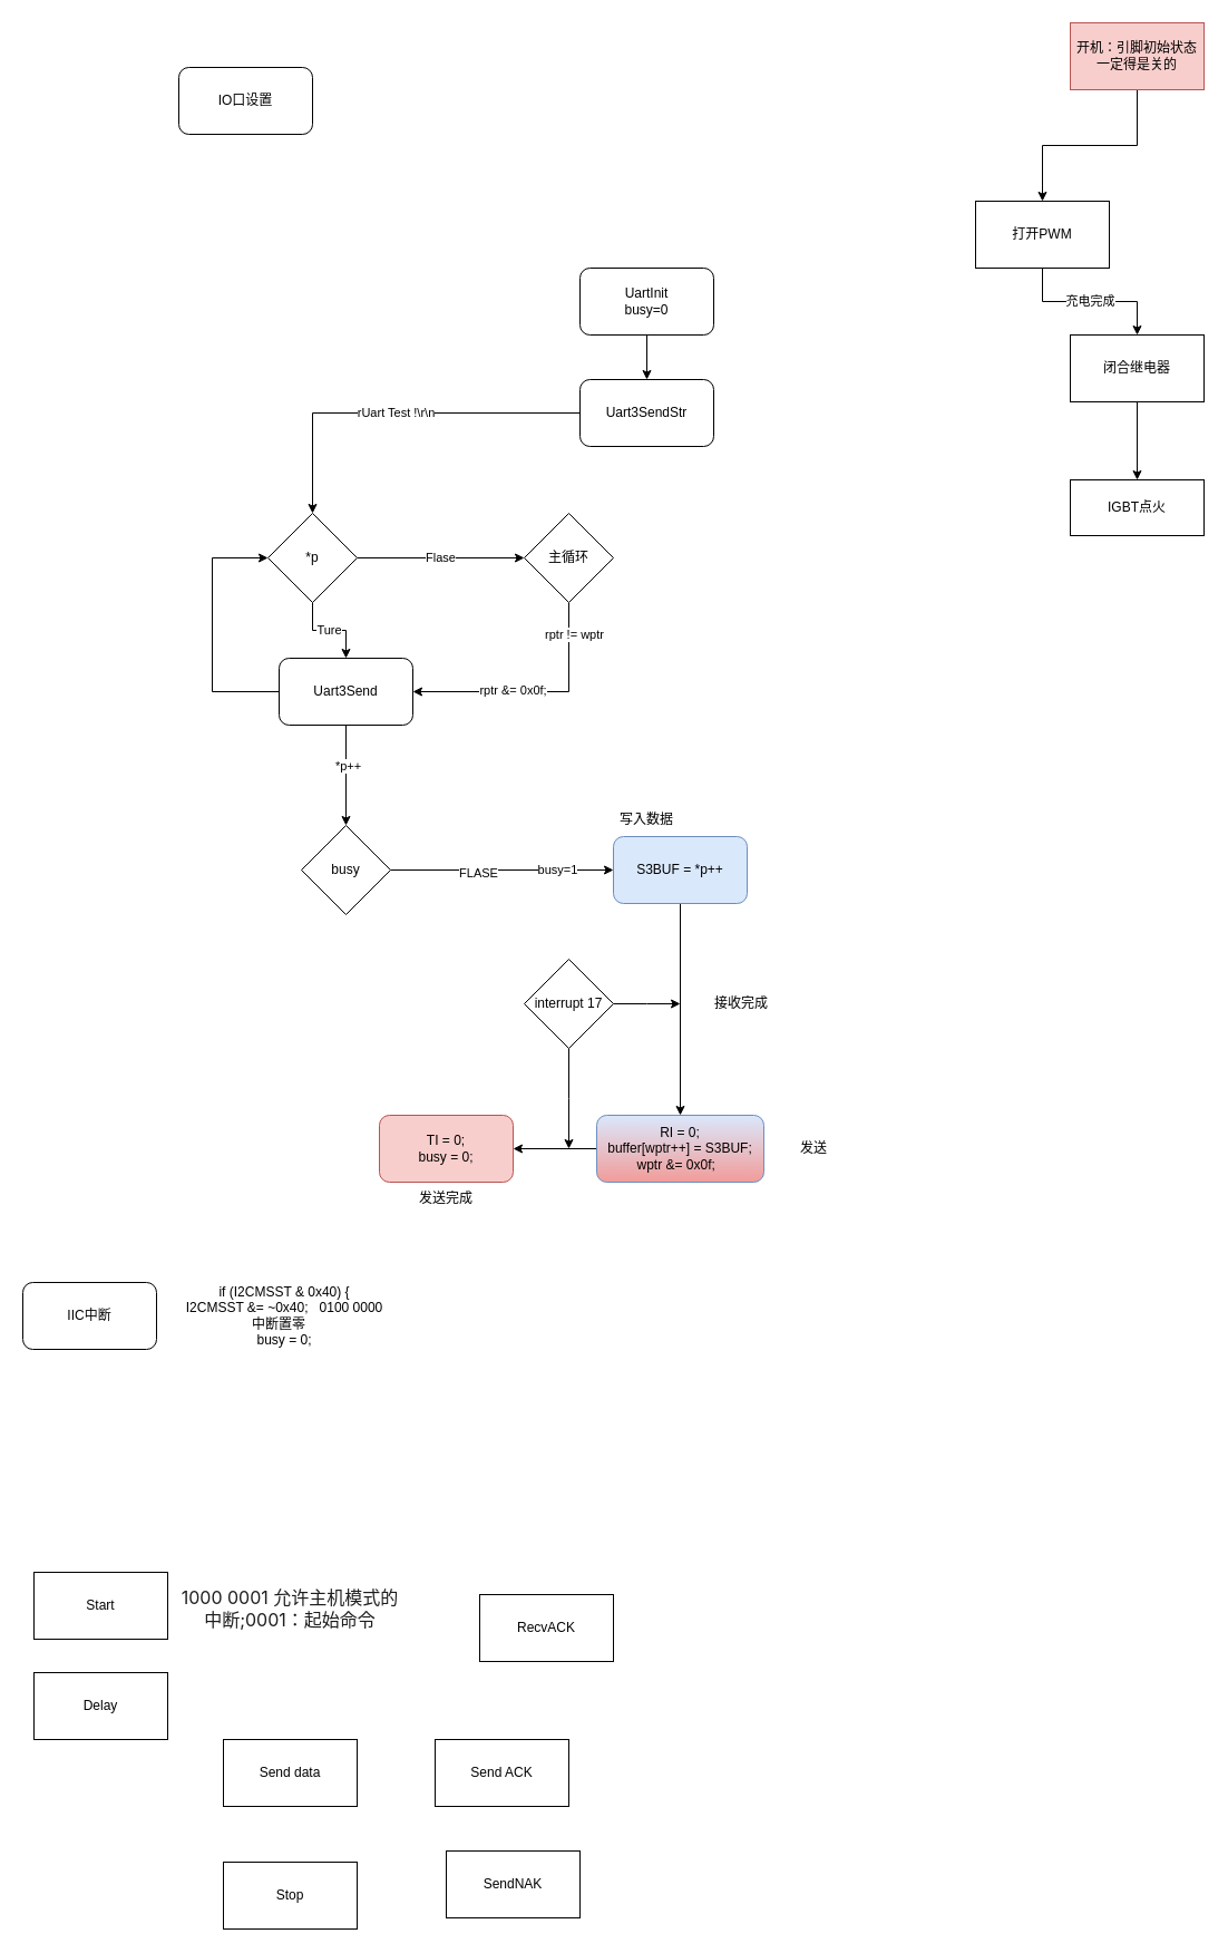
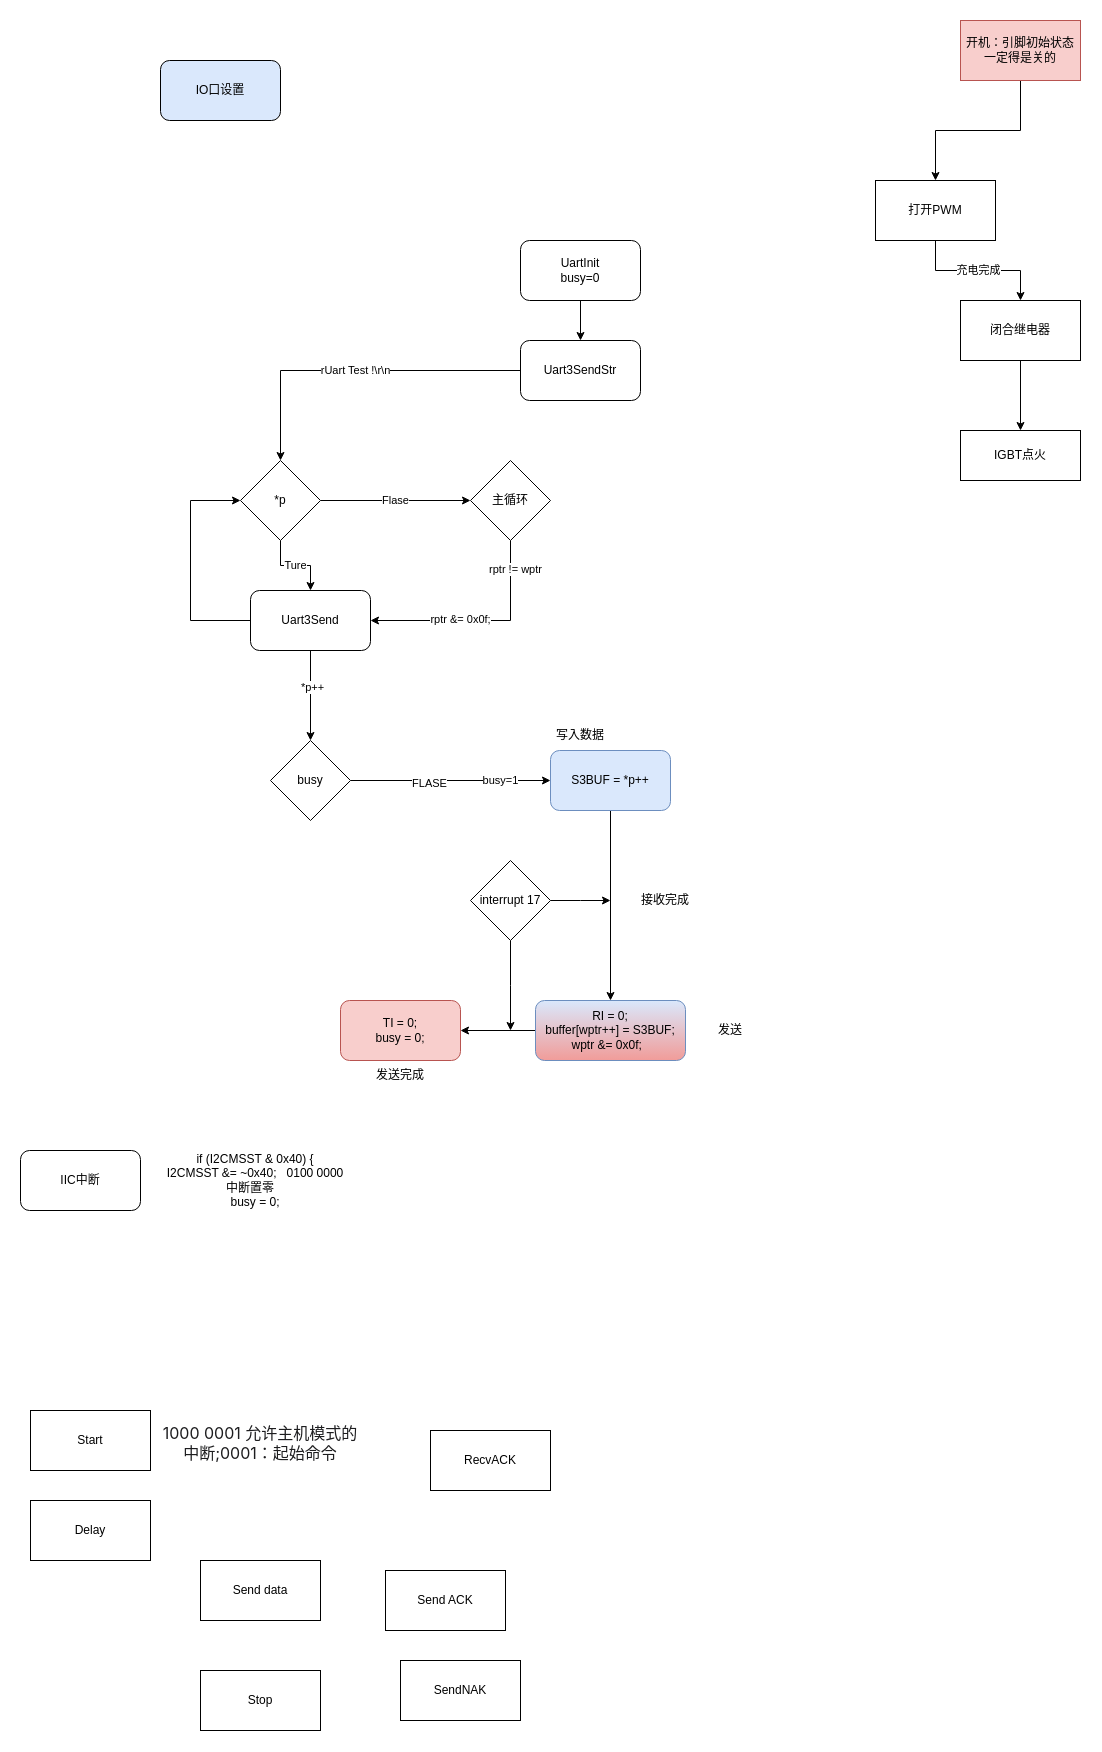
- <mxCell id="2" value="IO口设置" style="rounded=1;whiteSpace=wrap;html=1;" parent="1" vertex="1"><mxGeometry x="160" y="60" width="120" height="60" as="geometry" /></mxCell>
+ <mxCell id="2" value="IO口设置" style="rounded=1;whiteSpace=wrap;html=1;fillColor=#dae8fc;" parent="1" vertex="1"><mxGeometry x="160" y="60" width="120" height="60" as="geometry" /></mxCell>
- <mxCell id="44" value="Send ACK" style="rounded=0;whiteSpace=wrap;html=1;" vertex="1" parent="1"><mxGeometry x="390" y="1560" width="120" height="60" as="geometry" /></mxCell>
+ <mxCell id="44" value="Send ACK" style="rounded=0;whiteSpace=wrap;html=1;" vertex="1" parent="1"><mxGeometry x="385" y="1570" width="120" height="60" as="geometry" /></mxCell>
